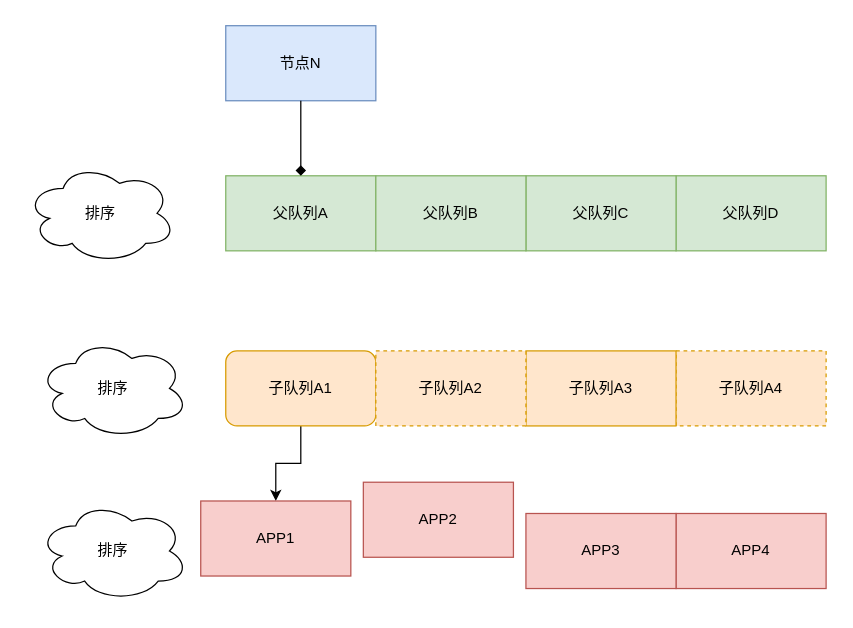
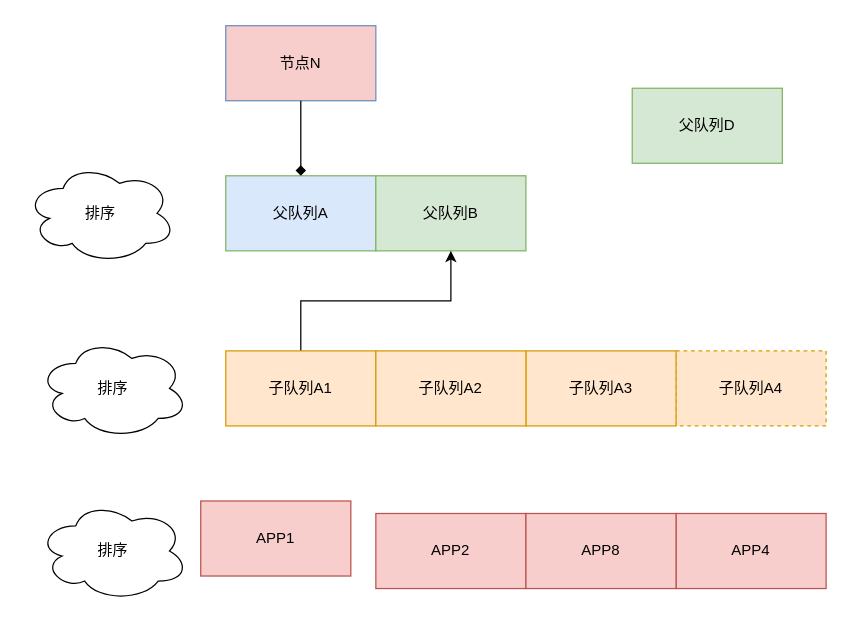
- <mxCell id="2" value="节点N" style="rounded=0;whiteSpace=wrap;html=1;fillColor=#dae8fc;strokeColor=#6c8ebf;" vertex="1" parent="1"><mxGeometry x="180" y="20" width="120" height="60" as="geometry" /></mxCell>
+ <mxCell id="2" value="节点N" style="rounded=0;whiteSpace=wrap;html=1;fillColor=#f8cecc;strokeColor=#6c8ebf;" vertex="1" parent="1"><mxGeometry x="180" y="20" width="120" height="60" as="geometry" /></mxCell>
- <mxCell id="3" value="父队列A" style="rounded=0;whiteSpace=wrap;html=1;fillColor=#d5e8d4;strokeColor=#82b366;" vertex="1" parent="1"><mxGeometry x="180" y="140" width="120" height="60" as="geometry" /></mxCell>
+ <mxCell id="3" value="父队列A" style="rounded=0;whiteSpace=wrap;html=1;fillColor=#dae8fc;strokeColor=#82b366;" vertex="1" parent="1"><mxGeometry x="180" y="140" width="120" height="60" as="geometry" /></mxCell>
- <mxCell id="5" value="父队列C" style="rounded=0;whiteSpace=wrap;html=1;fillColor=#d5e8d4;strokeColor=#82b366;" vertex="1" parent="1"><mxGeometry x="420" y="140" width="120" height="60" as="geometry" /></mxCell>
- <mxCell id="4" value="父队列D" style="rounded=0;whiteSpace=wrap;html=1;fillColor=#d5e8d4;strokeColor=#82b366;" vertex="1" parent="1"><mxGeometry x="540" y="140" width="120" height="60" as="geometry" /></mxCell>
+ <mxCell id="4" value="父队列D" style="rounded=0;whiteSpace=wrap;html=1;fillColor=#d5e8d4;strokeColor=#82b366;" vertex="1" parent="1"><mxGeometry x="505" y="70" width="120" height="60" as="geometry" /></mxCell>
- <mxCell id="8" value="子队列A1" style="whiteSpace=wrap;html=1;fillColor=#ffe6cc;strokeColor=#d79b00;rounded=1;" vertex="1" parent="1"><mxGeometry x="180" y="280" width="120" height="60" as="geometry" /></mxCell>
+ <mxCell id="8" value="子队列A1" style="rounded=0;whiteSpace=wrap;html=1;fillColor=#ffe6cc;strokeColor=#d79b00;" vertex="1" parent="1"><mxGeometry x="180" y="280" width="120" height="60" as="geometry" /></mxCell>
- <mxCell id="11" value="子队列A2" style="rounded=0;whiteSpace=wrap;html=1;fillColor=#ffe6cc;strokeColor=#d79b00;dashed=1;" vertex="1" parent="1"><mxGeometry x="300" y="280" width="120" height="60" as="geometry" /></mxCell>
+ <mxCell id="11" value="子队列A2" style="rounded=0;whiteSpace=wrap;html=1;fillColor=#ffe6cc;strokeColor=#d79b00;" vertex="1" parent="1"><mxGeometry x="300" y="280" width="120" height="60" as="geometry" /></mxCell>
- <mxCell id="7" style="edgeStyle=orthogonalEdgeStyle;rounded=0;orthogonalLoop=1;jettySize=auto;html=1;entryX=0.5;entryY=0;entryDx=0;entryDy=0;" edge="1" parent="1" source="8" target="12"><mxGeometry relative="1" as="geometry"><mxPoint x="240" y="390" as="targetPoint" /></mxGeometry></mxCell>
+ <mxCell id="7" style="edgeStyle=orthogonalEdgeStyle;rounded=0;orthogonalLoop=1;jettySize=auto;html=1;" edge="1" parent="1" source="8" target="6"><mxGeometry relative="1" as="geometry"><mxPoint x="240" y="390" as="targetPoint" /></mxGeometry></mxCell>
- <mxCell id="13" value="APP2" style="rounded=0;whiteSpace=wrap;html=1;fillColor=#f8cecc;strokeColor=#b85450;" vertex="1" parent="1"><mxGeometry x="290" y="385" width="120" height="60" as="geometry" /></mxCell>
+ <mxCell id="13" value="APP2" style="rounded=0;whiteSpace=wrap;html=1;fillColor=#f8cecc;strokeColor=#b85450;" vertex="1" parent="1"><mxGeometry x="300" y="410" width="120" height="60" as="geometry" /></mxCell>
- <mxCell id="15" value="APP3" style="rounded=0;whiteSpace=wrap;html=1;fillColor=#f8cecc;strokeColor=#b85450;" vertex="1" parent="1"><mxGeometry x="420" y="410" width="120" height="60" as="geometry" /></mxCell>
+ <mxCell id="15" value="APP8" style="rounded=0;whiteSpace=wrap;html=1;fillColor=#f8cecc;strokeColor=#b85450;" vertex="1" parent="1"><mxGeometry x="420" y="410" width="120" height="60" as="geometry" /></mxCell>
